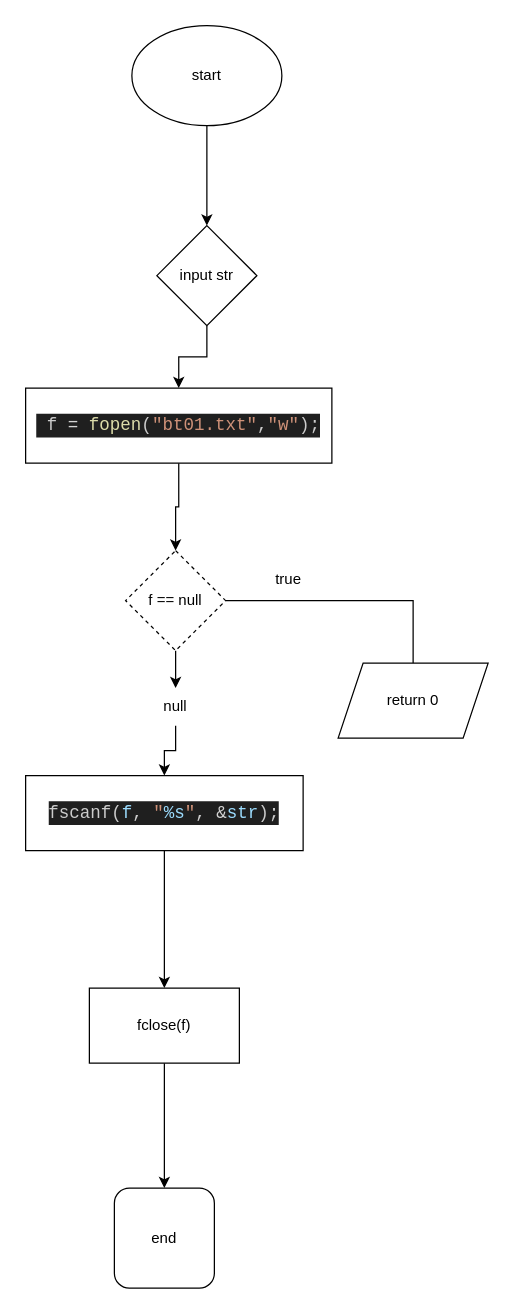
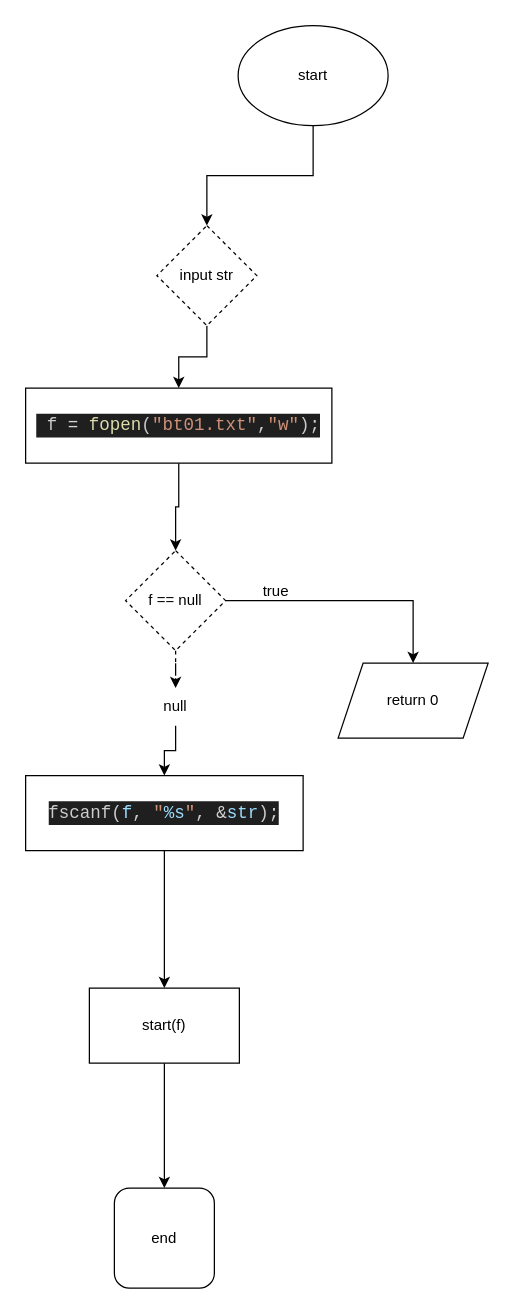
- <mxCell id="3" value="start" style="ellipse;whiteSpace=wrap;html=1;" parent="1" vertex="1"><mxGeometry x="105" y="20" width="120" height="80" as="geometry" /></mxCell>
+ <mxCell id="3" value="start" style="ellipse;whiteSpace=wrap;html=1;" parent="1" vertex="1"><mxGeometry x="190" y="20" width="120" height="80" as="geometry" /></mxCell>
- <mxCell id="5" value="input str" style="rhombus;whiteSpace=wrap;html=1;" parent="1" vertex="1"><mxGeometry x="125" y="180" width="80" height="80" as="geometry" /></mxCell>
+ <mxCell id="5" value="input str" style="rhombus;whiteSpace=wrap;html=1;dashed=1;" parent="1" vertex="1"><mxGeometry x="125" y="180" width="80" height="80" as="geometry" /></mxCell>
- <mxCell id="19" value="true" style="text;html=1;align=center;verticalAlign=middle;resizable=0;points=[];autosize=1;strokeColor=none;fillColor=none;" vertex="1" parent="1"><mxGeometry x="210" y="448" width="40" height="30" as="geometry" /></mxCell>
+ <mxCell id="19" value="true" style="text;html=1;align=center;verticalAlign=middle;resizable=0;points=[];autosize=1;strokeColor=none;fillColor=none;" vertex="1" parent="1"><mxGeometry x="200" y="458" width="40" height="30" as="geometry" /></mxCell>
- <mxCell id="8" value="" style="edgeStyle=orthogonalEdgeStyle;rounded=0;orthogonalLoop=1;jettySize=auto;html=1;endArrow=none;" parent="1" source="10" target="11" edge="1"><mxGeometry relative="1" as="geometry" /></mxCell>
+ <mxCell id="8" value="" style="edgeStyle=orthogonalEdgeStyle;rounded=0;orthogonalLoop=1;jettySize=auto;html=1;" parent="1" source="10" target="11" edge="1"><mxGeometry relative="1" as="geometry" /></mxCell>
- <mxCell id="17" value="" style="edgeStyle=orthogonalEdgeStyle;rounded=0;orthogonalLoop=1;jettySize=auto;html=1;" edge="1" parent="1" source="10" target="18"><mxGeometry relative="1" as="geometry"><mxPoint x="140" y="520" as="sourcePoint" /><mxPoint x="131" y="620" as="targetPoint" /></mxGeometry></mxCell>
+ <mxCell id="17" value="" style="edgeStyle=orthogonalEdgeStyle;rounded=0;orthogonalLoop=1;jettySize=auto;html=1;dashed=1;" edge="1" parent="1" source="10" target="18"><mxGeometry relative="1" as="geometry"><mxPoint x="140" y="520" as="sourcePoint" /><mxPoint x="131" y="620" as="targetPoint" /></mxGeometry></mxCell>
- <mxCell id="15" value="fclose(f)" style="whiteSpace=wrap;html=1;rounded=0;" parent="1" vertex="1"><mxGeometry x="71" y="790" width="120" height="60" as="geometry" /></mxCell>
+ <mxCell id="15" value="start(f)" style="whiteSpace=wrap;html=1;rounded=0;" parent="1" vertex="1"><mxGeometry x="71" y="790" width="120" height="60" as="geometry" /></mxCell>
